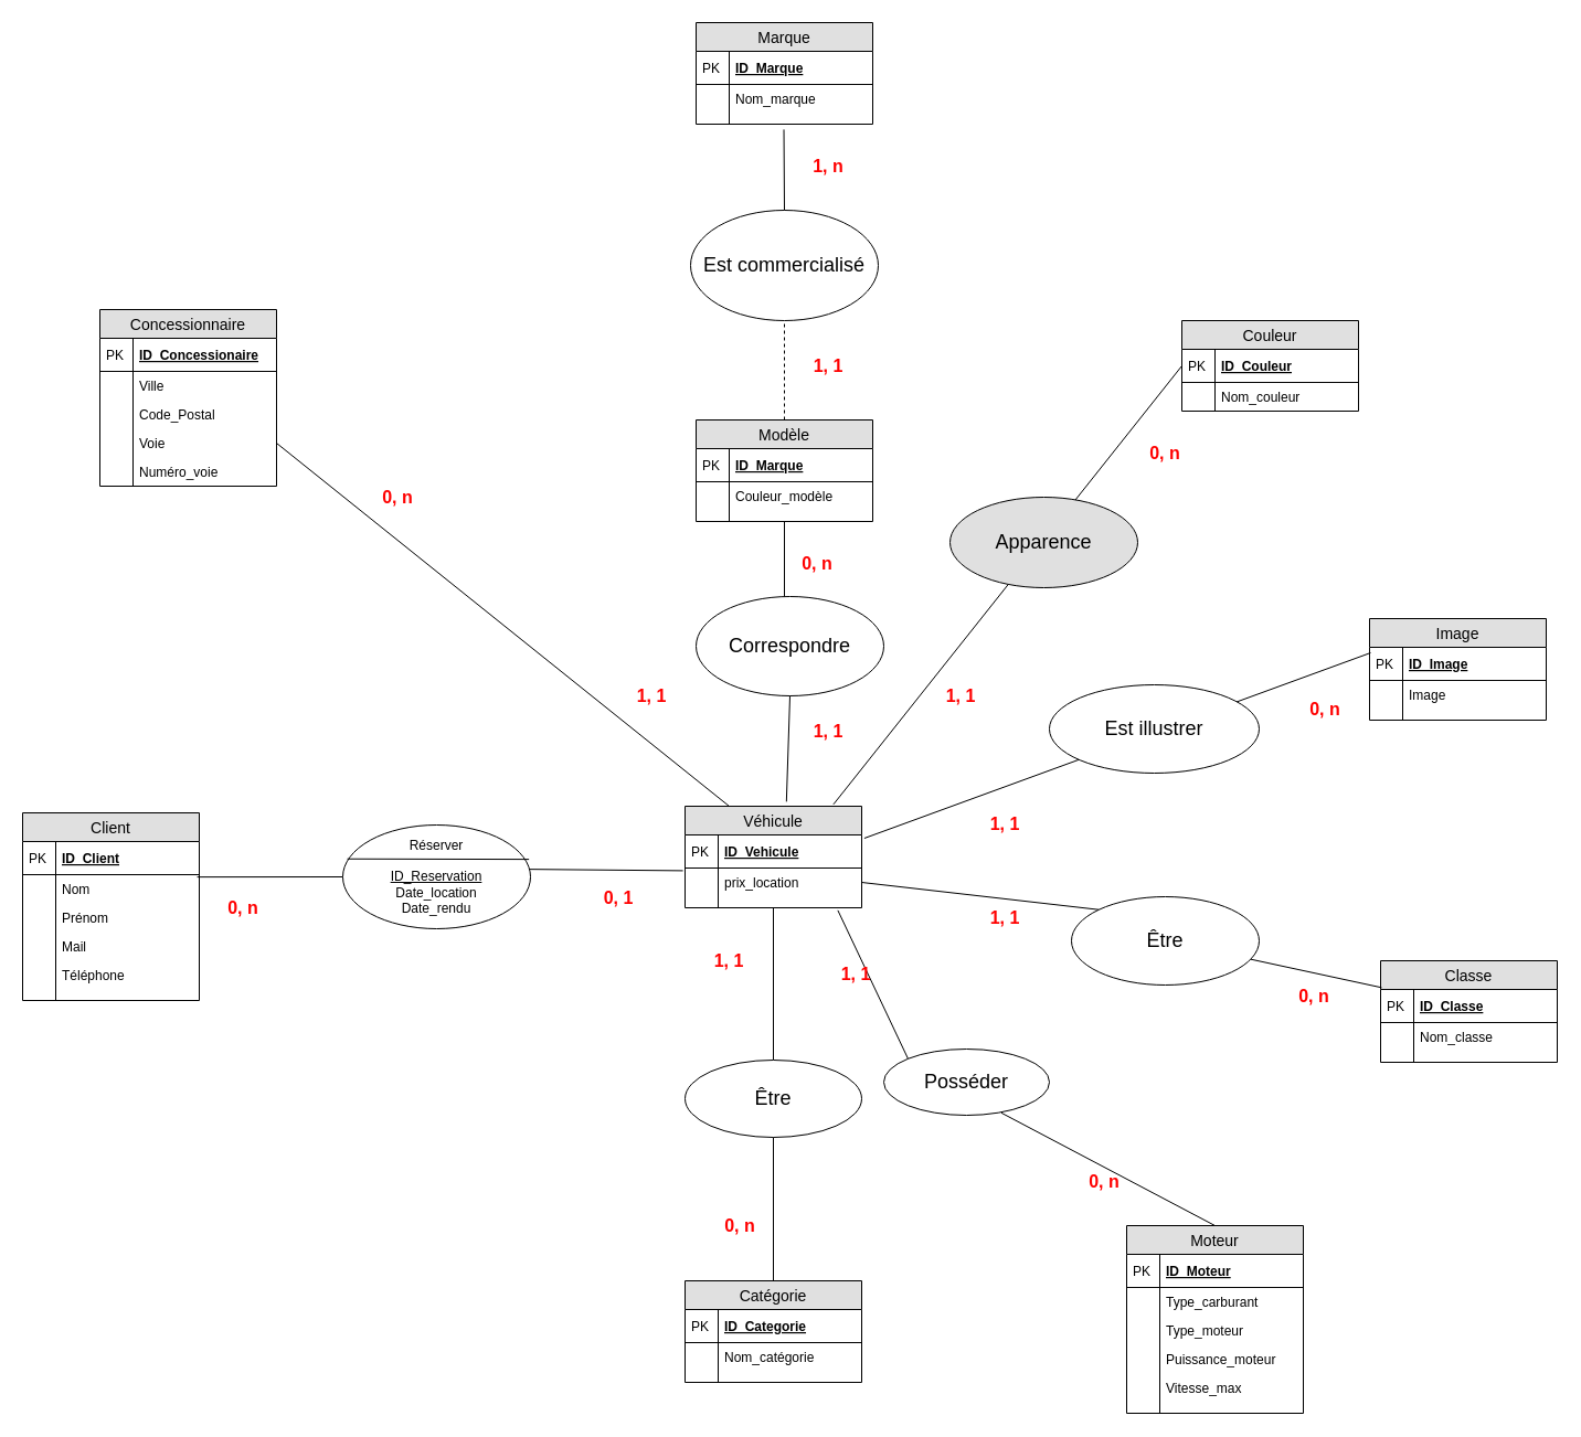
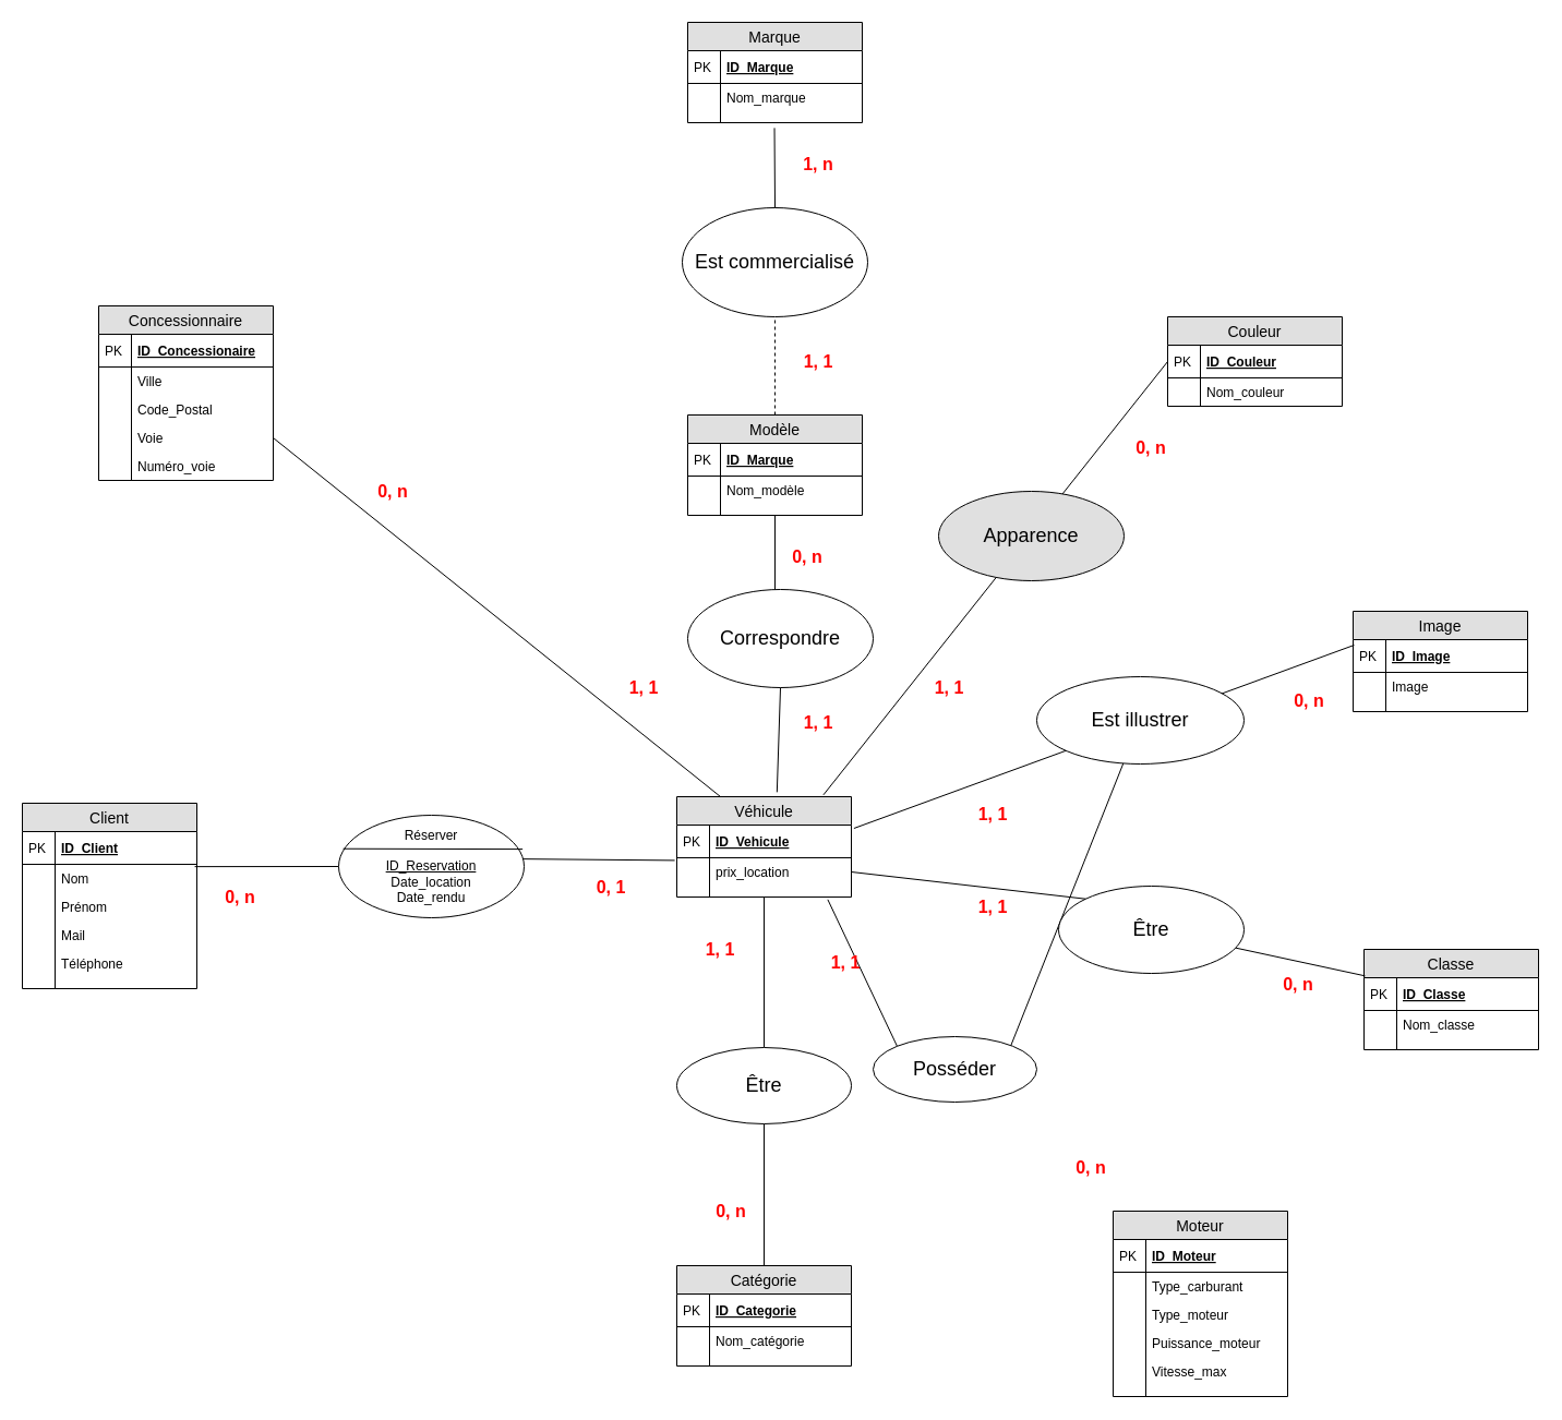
- <mxCell id="71" value="Couleur_modèle" style="shape=partialRectangle;top=0;left=0;right=0;bottom=0;align=left;verticalAlign=top;fillColor=none;spacingLeft=34;spacingRight=4;overflow=hidden;rotatable=0;points=[[0,0.5],[1,0.5]];portConstraint=eastwest;dropTarget=0;fontSize=12;" parent="68" vertex="1"><mxGeometry y="56" width="160" height="26" as="geometry" /></mxCell>
+ <mxCell id="71" value="Nom_modèle" style="shape=partialRectangle;top=0;left=0;right=0;bottom=0;align=left;verticalAlign=top;fillColor=none;spacingLeft=34;spacingRight=4;overflow=hidden;rotatable=0;points=[[0,0.5],[1,0.5]];portConstraint=eastwest;dropTarget=0;fontSize=12;" parent="68" vertex="1"><mxGeometry y="56" width="160" height="26" as="geometry" /></mxCell>
- <mxCell id="89" value="" style="endArrow=none;html=1;entryX=0.5;entryY=0;entryDx=0;entryDy=0;exitX=0.71;exitY=0.964;exitDx=0;exitDy=0;exitPerimeter=0;" parent="1" source="96" target="35" edge="1"><mxGeometry width="50" height="50" relative="1" as="geometry"><mxPoint x="770" y="1200" as="sourcePoint" /><mxPoint x="820" y="1150" as="targetPoint" /></mxGeometry></mxCell>
+ <mxCell id="89" value="" style="endArrow=none;html=1;exitX=0.71;exitY=0.964;exitDx=0;exitDy=0;exitPerimeter=0;" parent="1" source="96" target="102" edge="1"><mxGeometry width="50" height="50" relative="1" as="geometry"><mxPoint x="770" y="1200" as="sourcePoint" /><mxPoint x="820" y="1150" as="targetPoint" /></mxGeometry></mxCell>
